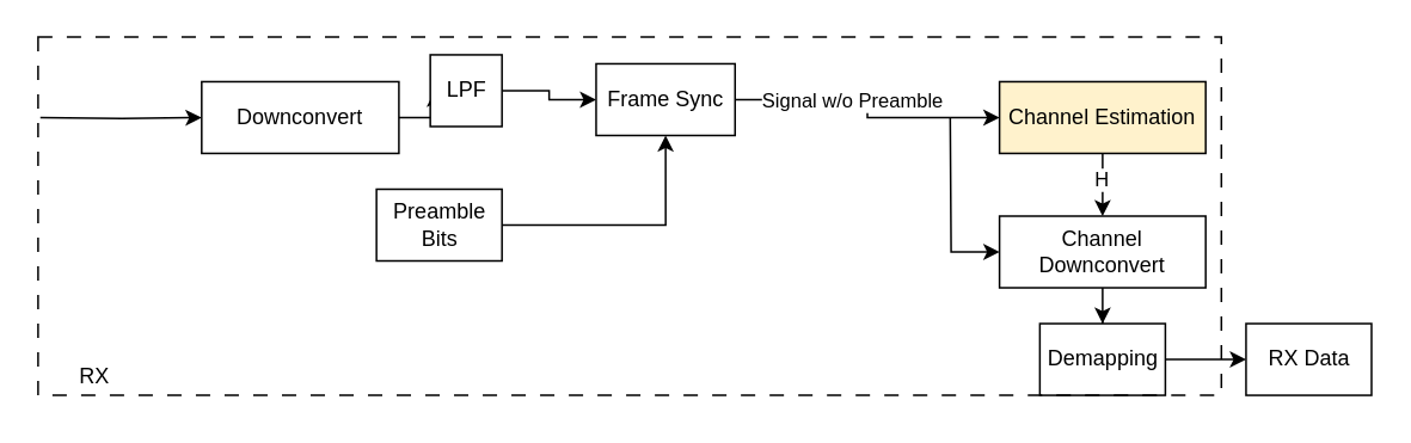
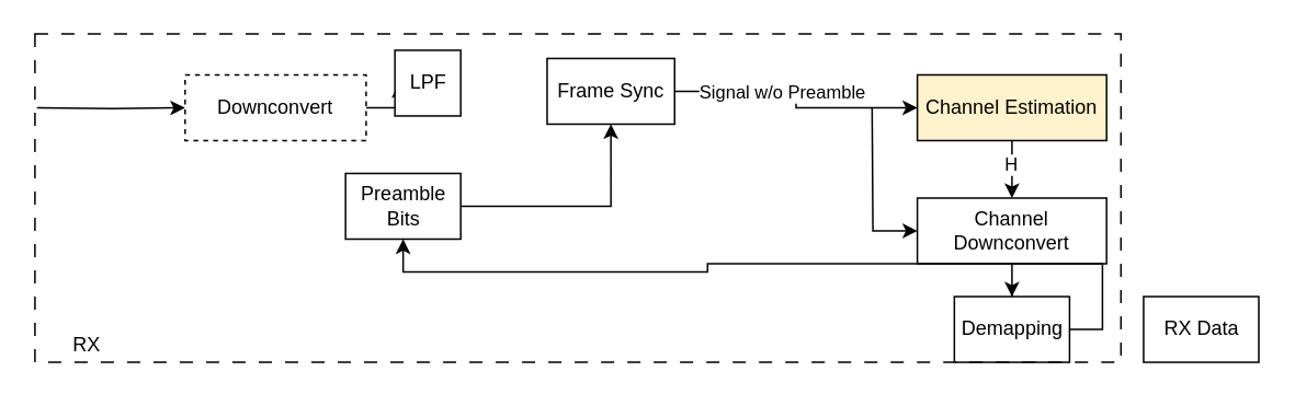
- <mxCell id="5" value="" style="edgeStyle=orthogonalEdgeStyle;rounded=0;orthogonalLoop=1;jettySize=auto;html=1;" parent="1" source="6" target="9" edge="1"><mxGeometry relative="1" as="geometry" /></mxCell>
- <mxCell id="4" value="Downconvert" style="whiteSpace=wrap;html=1;" parent="1" vertex="1"><mxGeometry x="112" y="45" width="110" height="40" as="geometry" /></mxCell>
+ <mxCell id="4" value="Downconvert" style="whiteSpace=wrap;html=1;dashed=1;" parent="1" vertex="1"><mxGeometry x="112" y="45" width="110" height="40" as="geometry" /></mxCell>
- <mxCell id="18" style="edgeStyle=orthogonalEdgeStyle;rounded=0;orthogonalLoop=1;jettySize=auto;html=1;exitX=1;exitY=0.5;exitDx=0;exitDy=0;entryX=0;entryY=0.5;entryDx=0;entryDy=0;" parent="1" source="19" target="20" edge="1"><mxGeometry relative="1" as="geometry" /></mxCell>
+ <mxCell id="18" style="edgeStyle=orthogonalEdgeStyle;rounded=0;orthogonalLoop=1;jettySize=auto;html=1;exitX=1;exitY=0.5;exitDx=0;exitDy=0;" parent="1" source="19" target="11" edge="1"><mxGeometry relative="1" as="geometry" /></mxCell>
